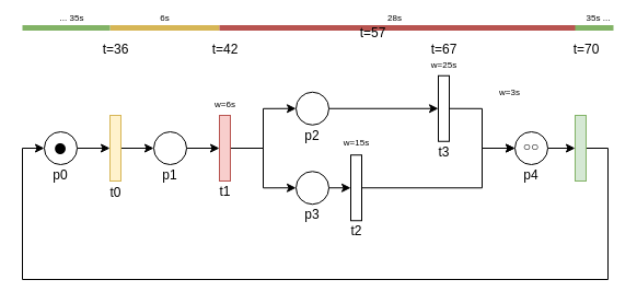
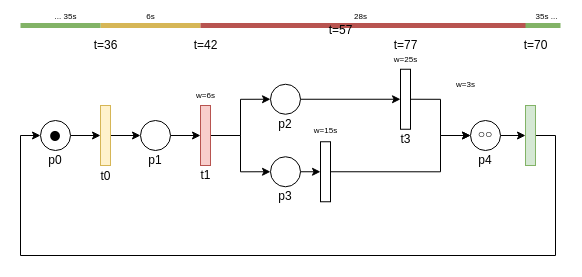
- <mxCell id="47" value="t=67" style="text;html=1;align=center;verticalAlign=middle;resizable=0;points=[];autosize=1;" vertex="1" parent="1"><mxGeometry x="385" y="35" width="40" height="20" as="geometry" /></mxCell>
+ <mxCell id="47" value="t=77" style="text;html=1;align=center;verticalAlign=middle;resizable=0;points=[];autosize=1;" vertex="1" parent="1"><mxGeometry x="385" y="35" width="40" height="20" as="geometry" /></mxCell>
- <mxCell id="22" value="t2" style="text;html=1;align=center;verticalAlign=middle;resizable=0;points=[];autosize=1;fontSize=12;" parent="1" vertex="1"><mxGeometry x="310" y="201.25" width="30" height="20" as="geometry" /></mxCell>
